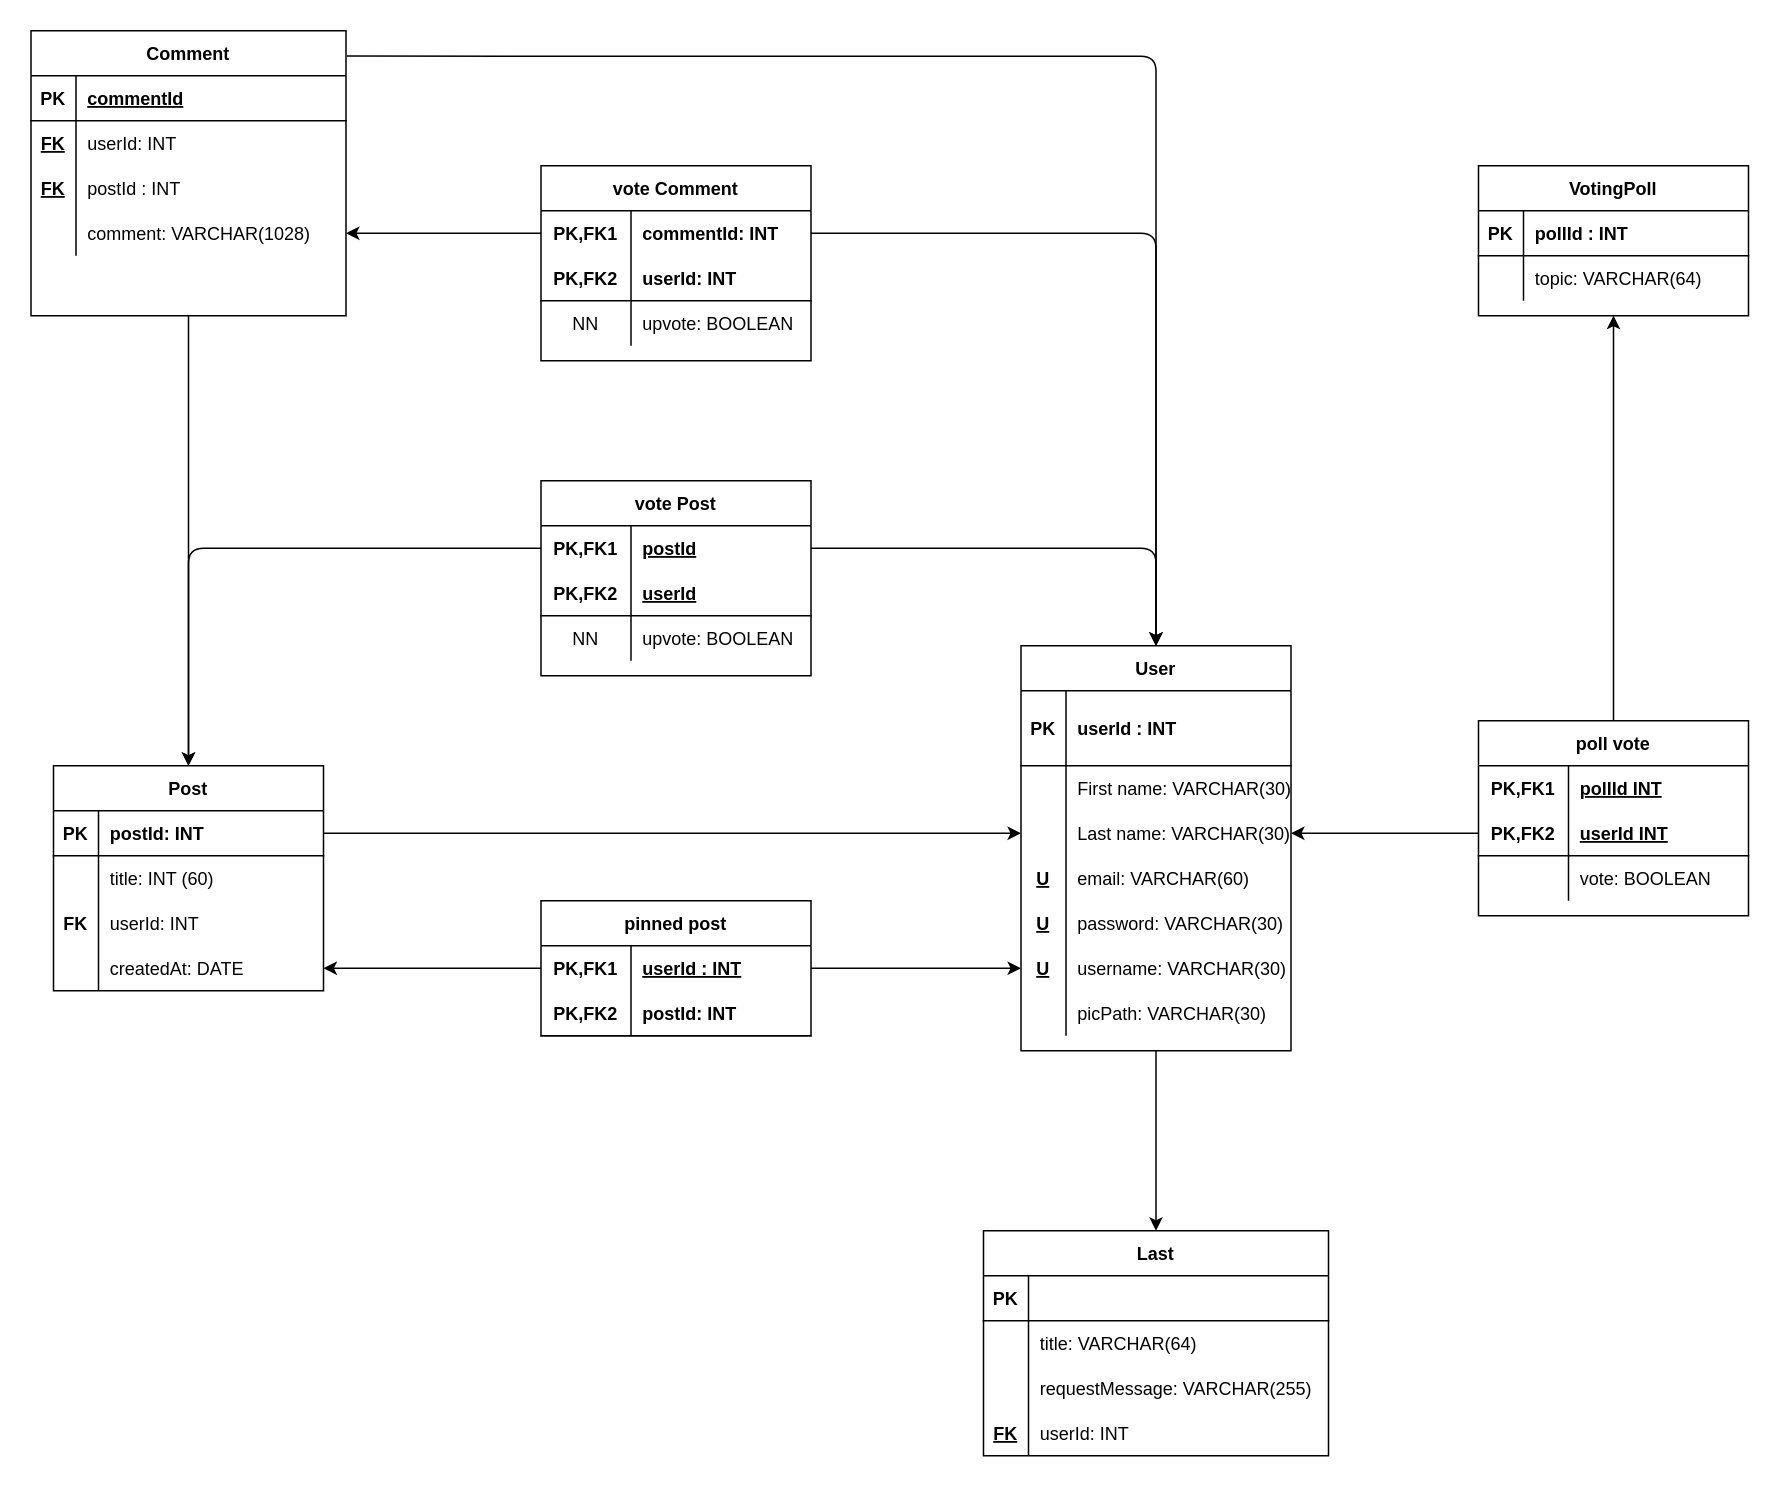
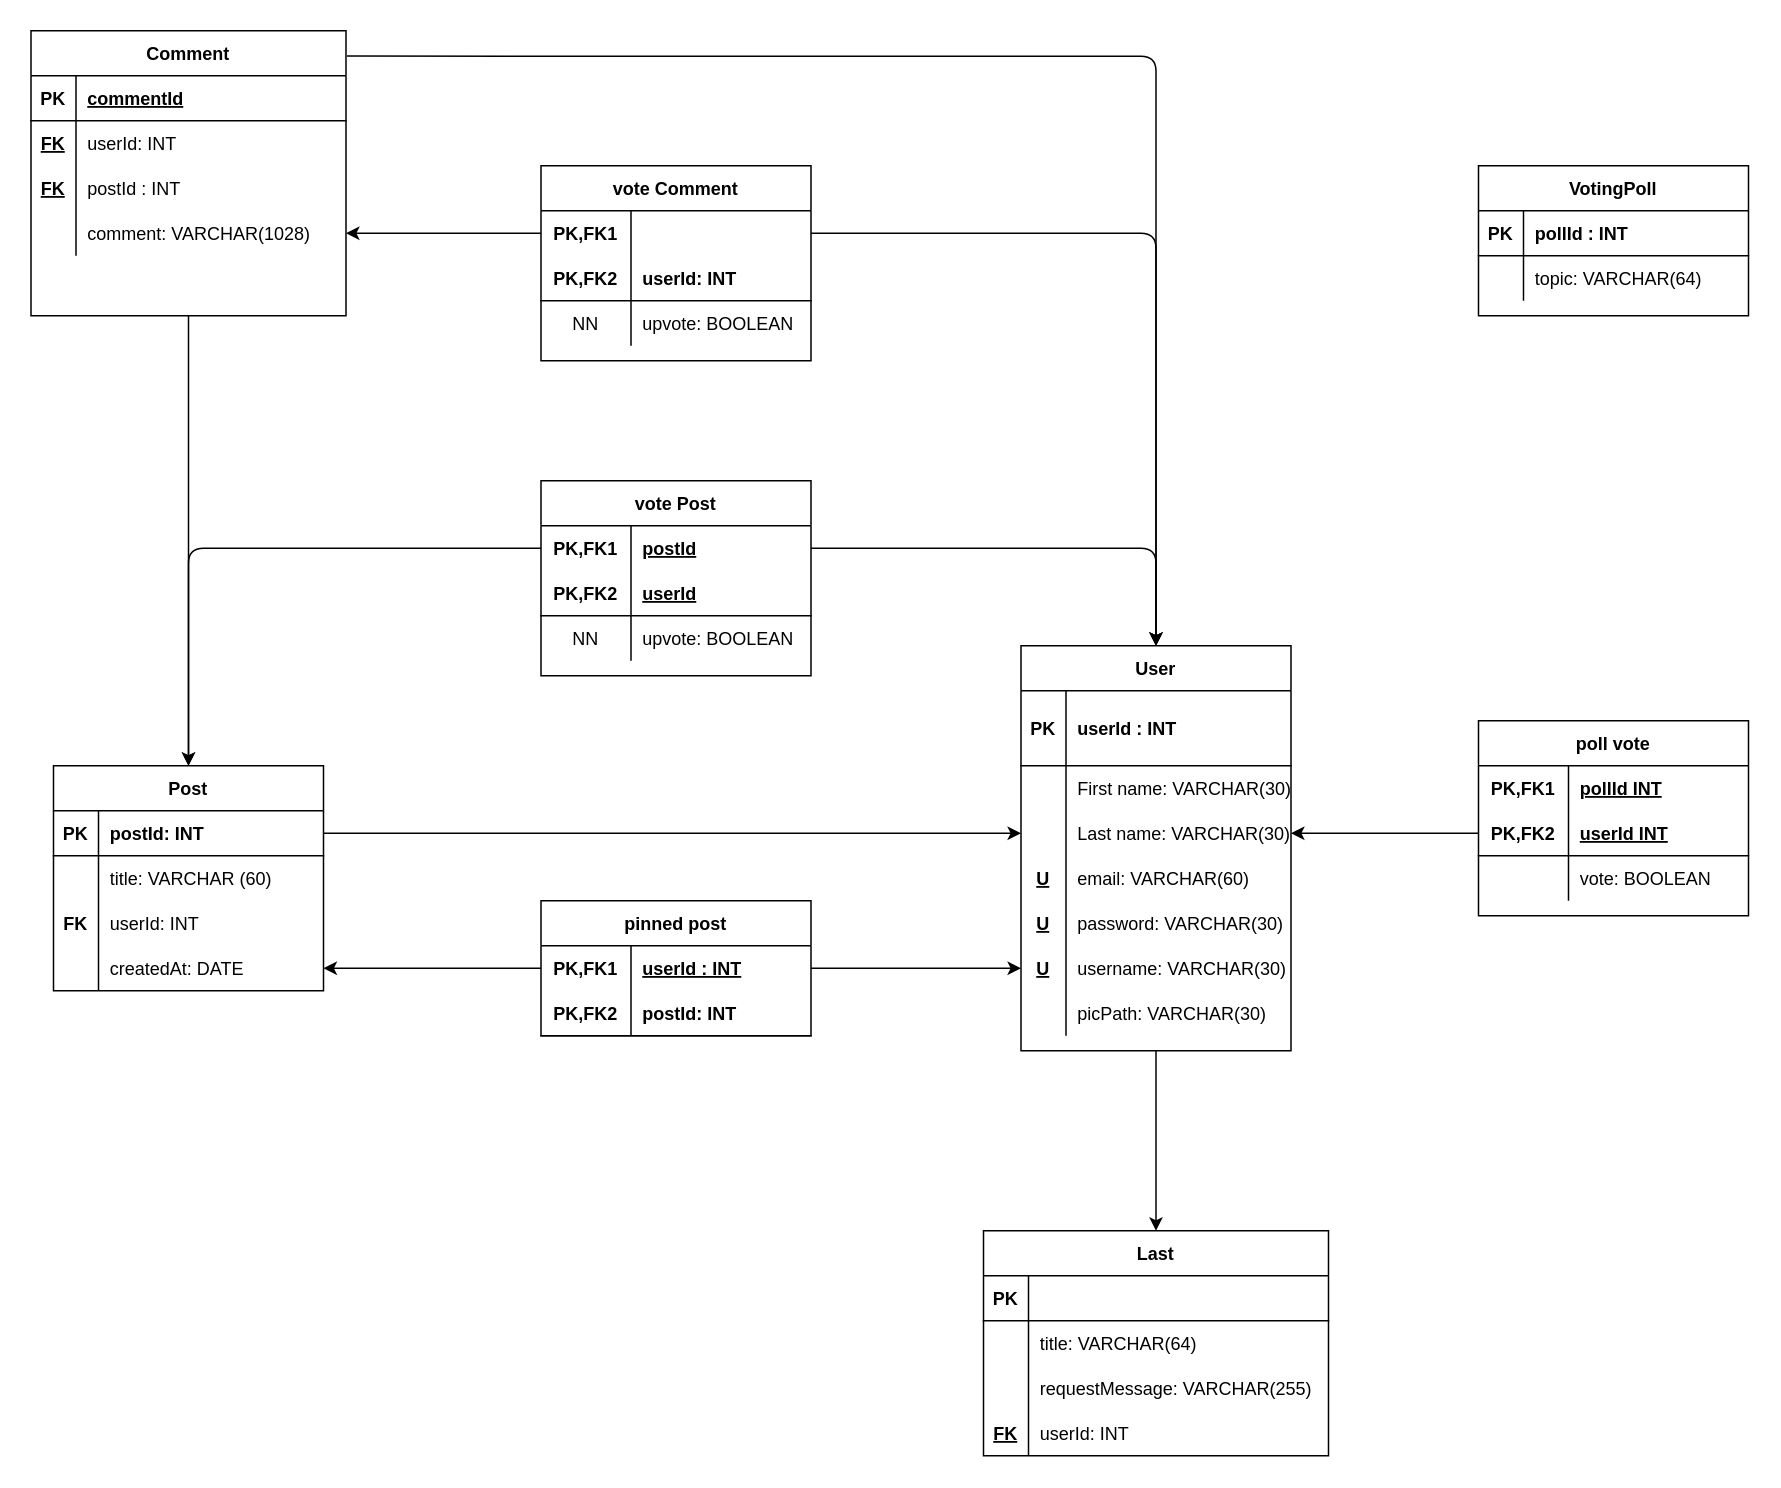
- <mxCell id="78" value="commentId: INT" style="shape=partialRectangle;connectable=0;fillColor=none;top=0;left=0;bottom=0;right=0;align=left;spacingLeft=6;fontStyle=1;overflow=hidden;" parent="76" vertex="1"><mxGeometry x="60" width="120" height="30" as="geometry" /></mxCell>
- <mxCell id="3" value="" style="endArrow=classic;html=1;exitX=0.5;exitY=0;exitDx=0;exitDy=0;entryX=0.5;entryY=1;entryDx=0;entryDy=0;" parent="1" source="48" target="58" edge="1"><mxGeometry width="50" height="50" relative="1" as="geometry"><mxPoint x="1070" y="380" as="sourcePoint" /><mxPoint x="1120" y="330" as="targetPoint" /></mxGeometry></mxCell>
- <mxCell id="106" value="title: INT (60)" style="shape=partialRectangle;connectable=0;fillColor=none;top=0;left=0;bottom=0;right=0;align=left;spacingLeft=6;overflow=hidden;" parent="104" vertex="1"><mxGeometry x="30" width="150" height="30" as="geometry" /></mxCell>
+ <mxCell id="106" value="title: VARCHAR (60)" style="shape=partialRectangle;connectable=0;fillColor=none;top=0;left=0;bottom=0;right=0;align=left;spacingLeft=6;overflow=hidden;" parent="104" vertex="1"><mxGeometry x="30" width="150" height="30" as="geometry" /></mxCell>
